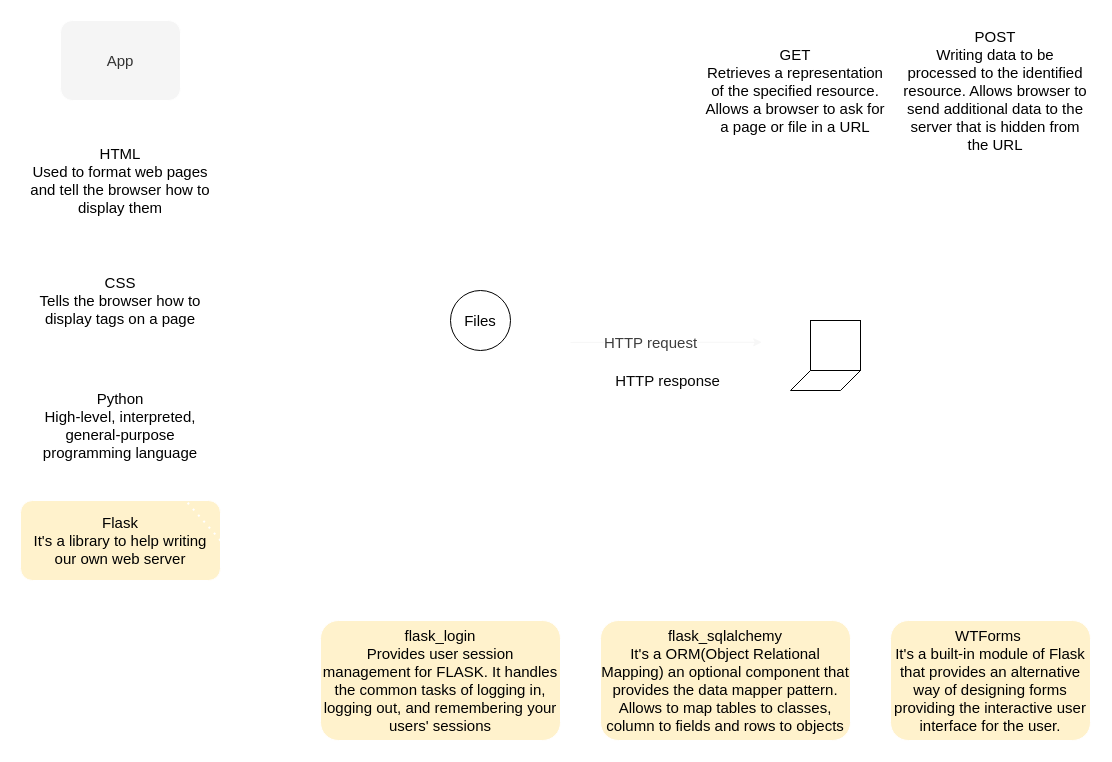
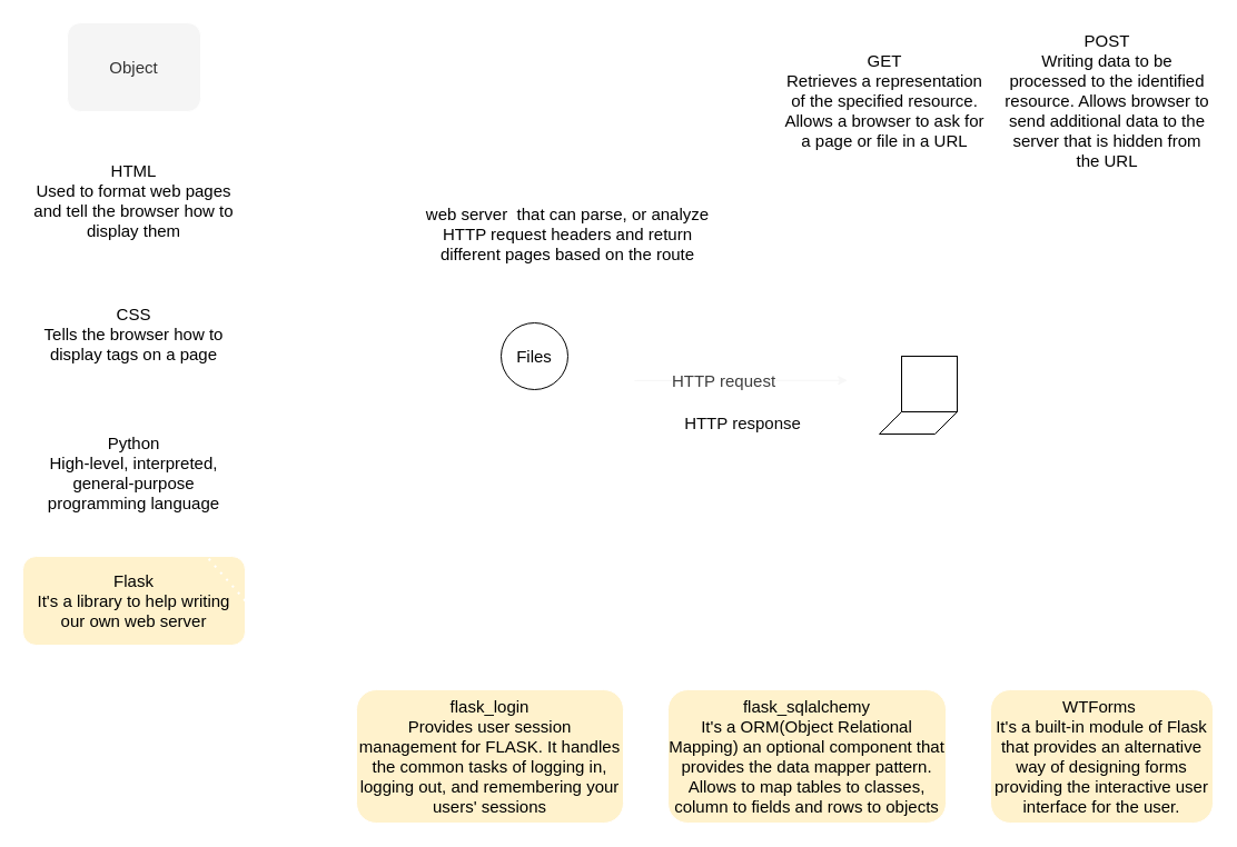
- <mxCell id="2" value="&lt;font style=&quot;font-size: 15px;&quot;&gt;App&lt;/font&gt;" style="rounded=1;whiteSpace=wrap;html=1;fillColor=#f5f5f5;strokeColor=#FFFFFF;fontColor=#333333;labelBackgroundColor=none;" parent="1" vertex="1"><mxGeometry x="60" y="20" width="120" height="80" as="geometry" /></mxCell>
+ <mxCell id="2" value="&lt;font style=&quot;font-size: 15px;&quot;&gt;Object&lt;/font&gt;" style="rounded=1;whiteSpace=wrap;html=1;fillColor=#f5f5f5;strokeColor=#FFFFFF;fontColor=#333333;labelBackgroundColor=none;" parent="1" vertex="1"><mxGeometry x="60" y="20" width="120" height="80" as="geometry" /></mxCell>
+ <mxCell id="7" value="web server&amp;nbsp;&amp;nbsp;that can parse, or analyze HTTP request headers and return different pages based on the route" style="rounded=1;whiteSpace=wrap;html=1;fontSize=15;labelBackgroundColor=none;strokeColor=#FFFFFF;" parent="1" vertex="1"><mxGeometry x="375" y="160" width="270" height="100" as="geometry" /></mxCell>
